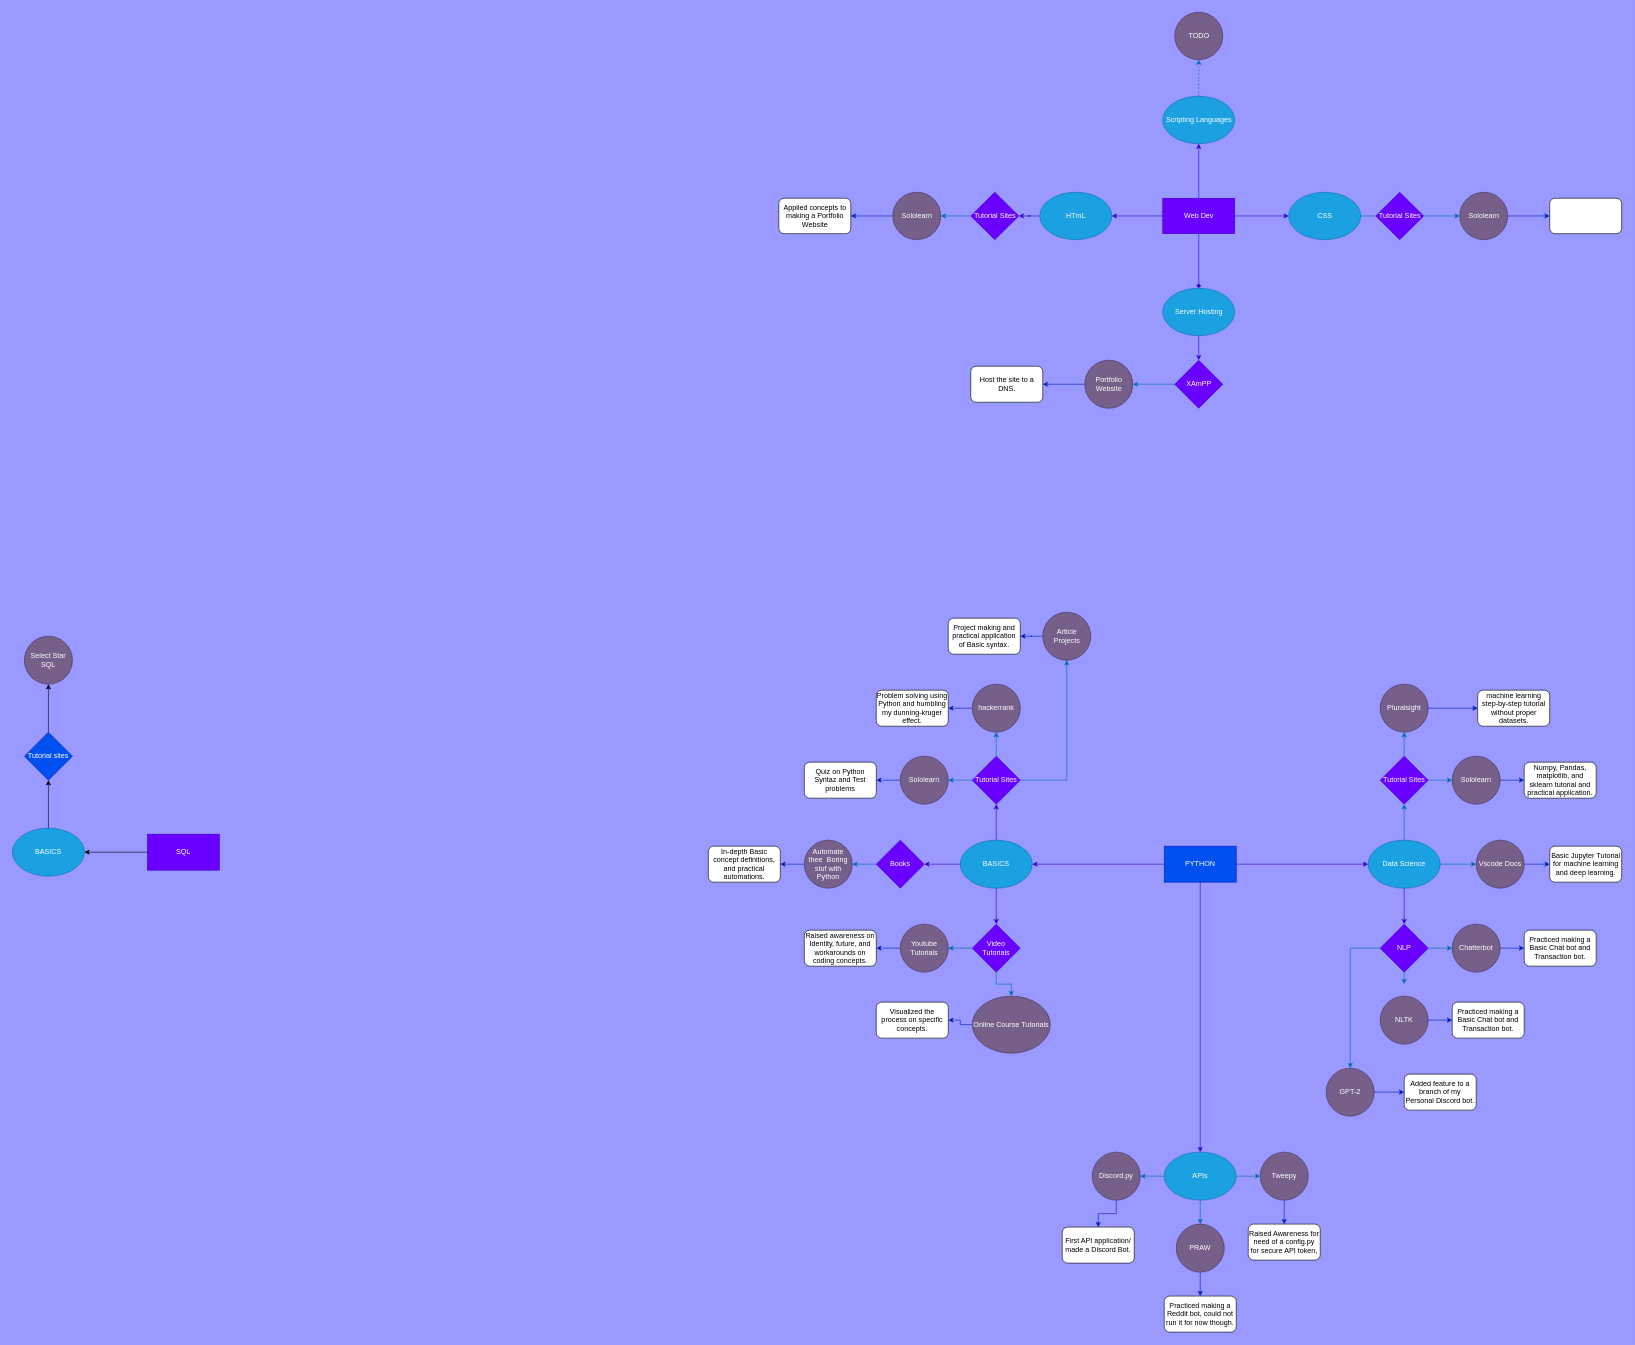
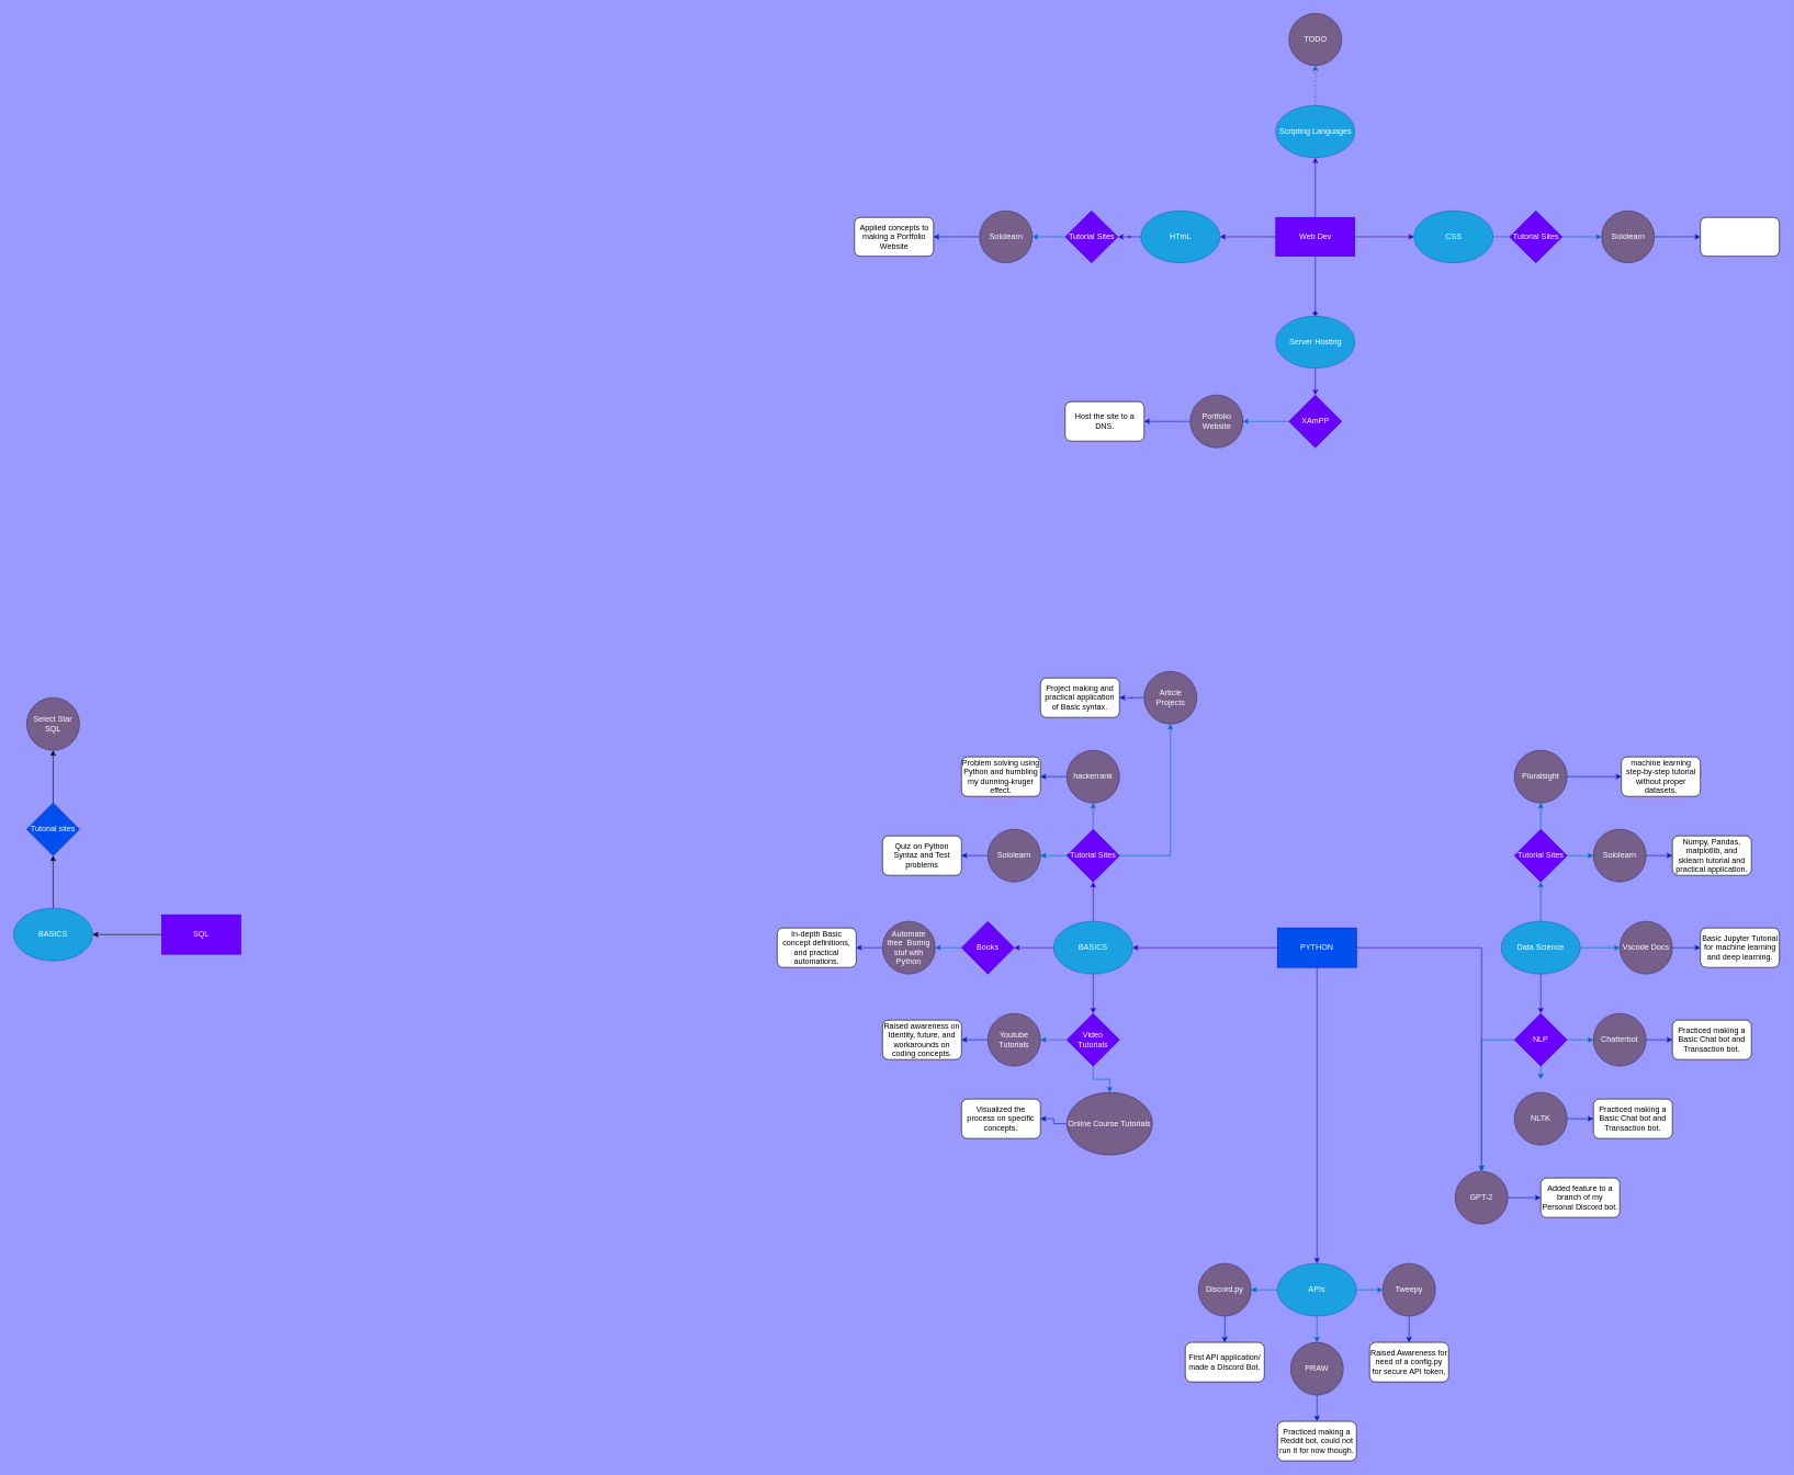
- <mxCell id="2" value="" style="edgeStyle=orthogonalEdgeStyle;rounded=0;orthogonalLoop=1;jettySize=auto;html=1;fillColor=#6a00ff;strokeColor=#3700CC;" parent="1" source="5" target="17" edge="1"><mxGeometry relative="1" as="geometry" /></mxCell>
+ <mxCell id="2" value="" style="edgeStyle=orthogonalEdgeStyle;rounded=0;orthogonalLoop=1;jettySize=auto;html=1;fillColor=#6a00ff;strokeColor=#3700CC;" parent="1" source="5" target="61" edge="1"><mxGeometry relative="1" as="geometry" /></mxCell>
- <mxCell id="41" value="First API application/&lt;br&gt;made a Discord Bot." style="rounded=1;whiteSpace=wrap;html=1;gradientColor=none;" parent="1" vertex="1"><mxGeometry x="1770" y="2045" width="120" height="60" as="geometry" /></mxCell>
+ <mxCell id="41" value="First API application/&lt;br&gt;made a Discord Bot." style="rounded=1;whiteSpace=wrap;html=1;gradientColor=none;" parent="1" vertex="1"><mxGeometry x="1800" y="2040" width="120" height="60" as="geometry" /></mxCell>
